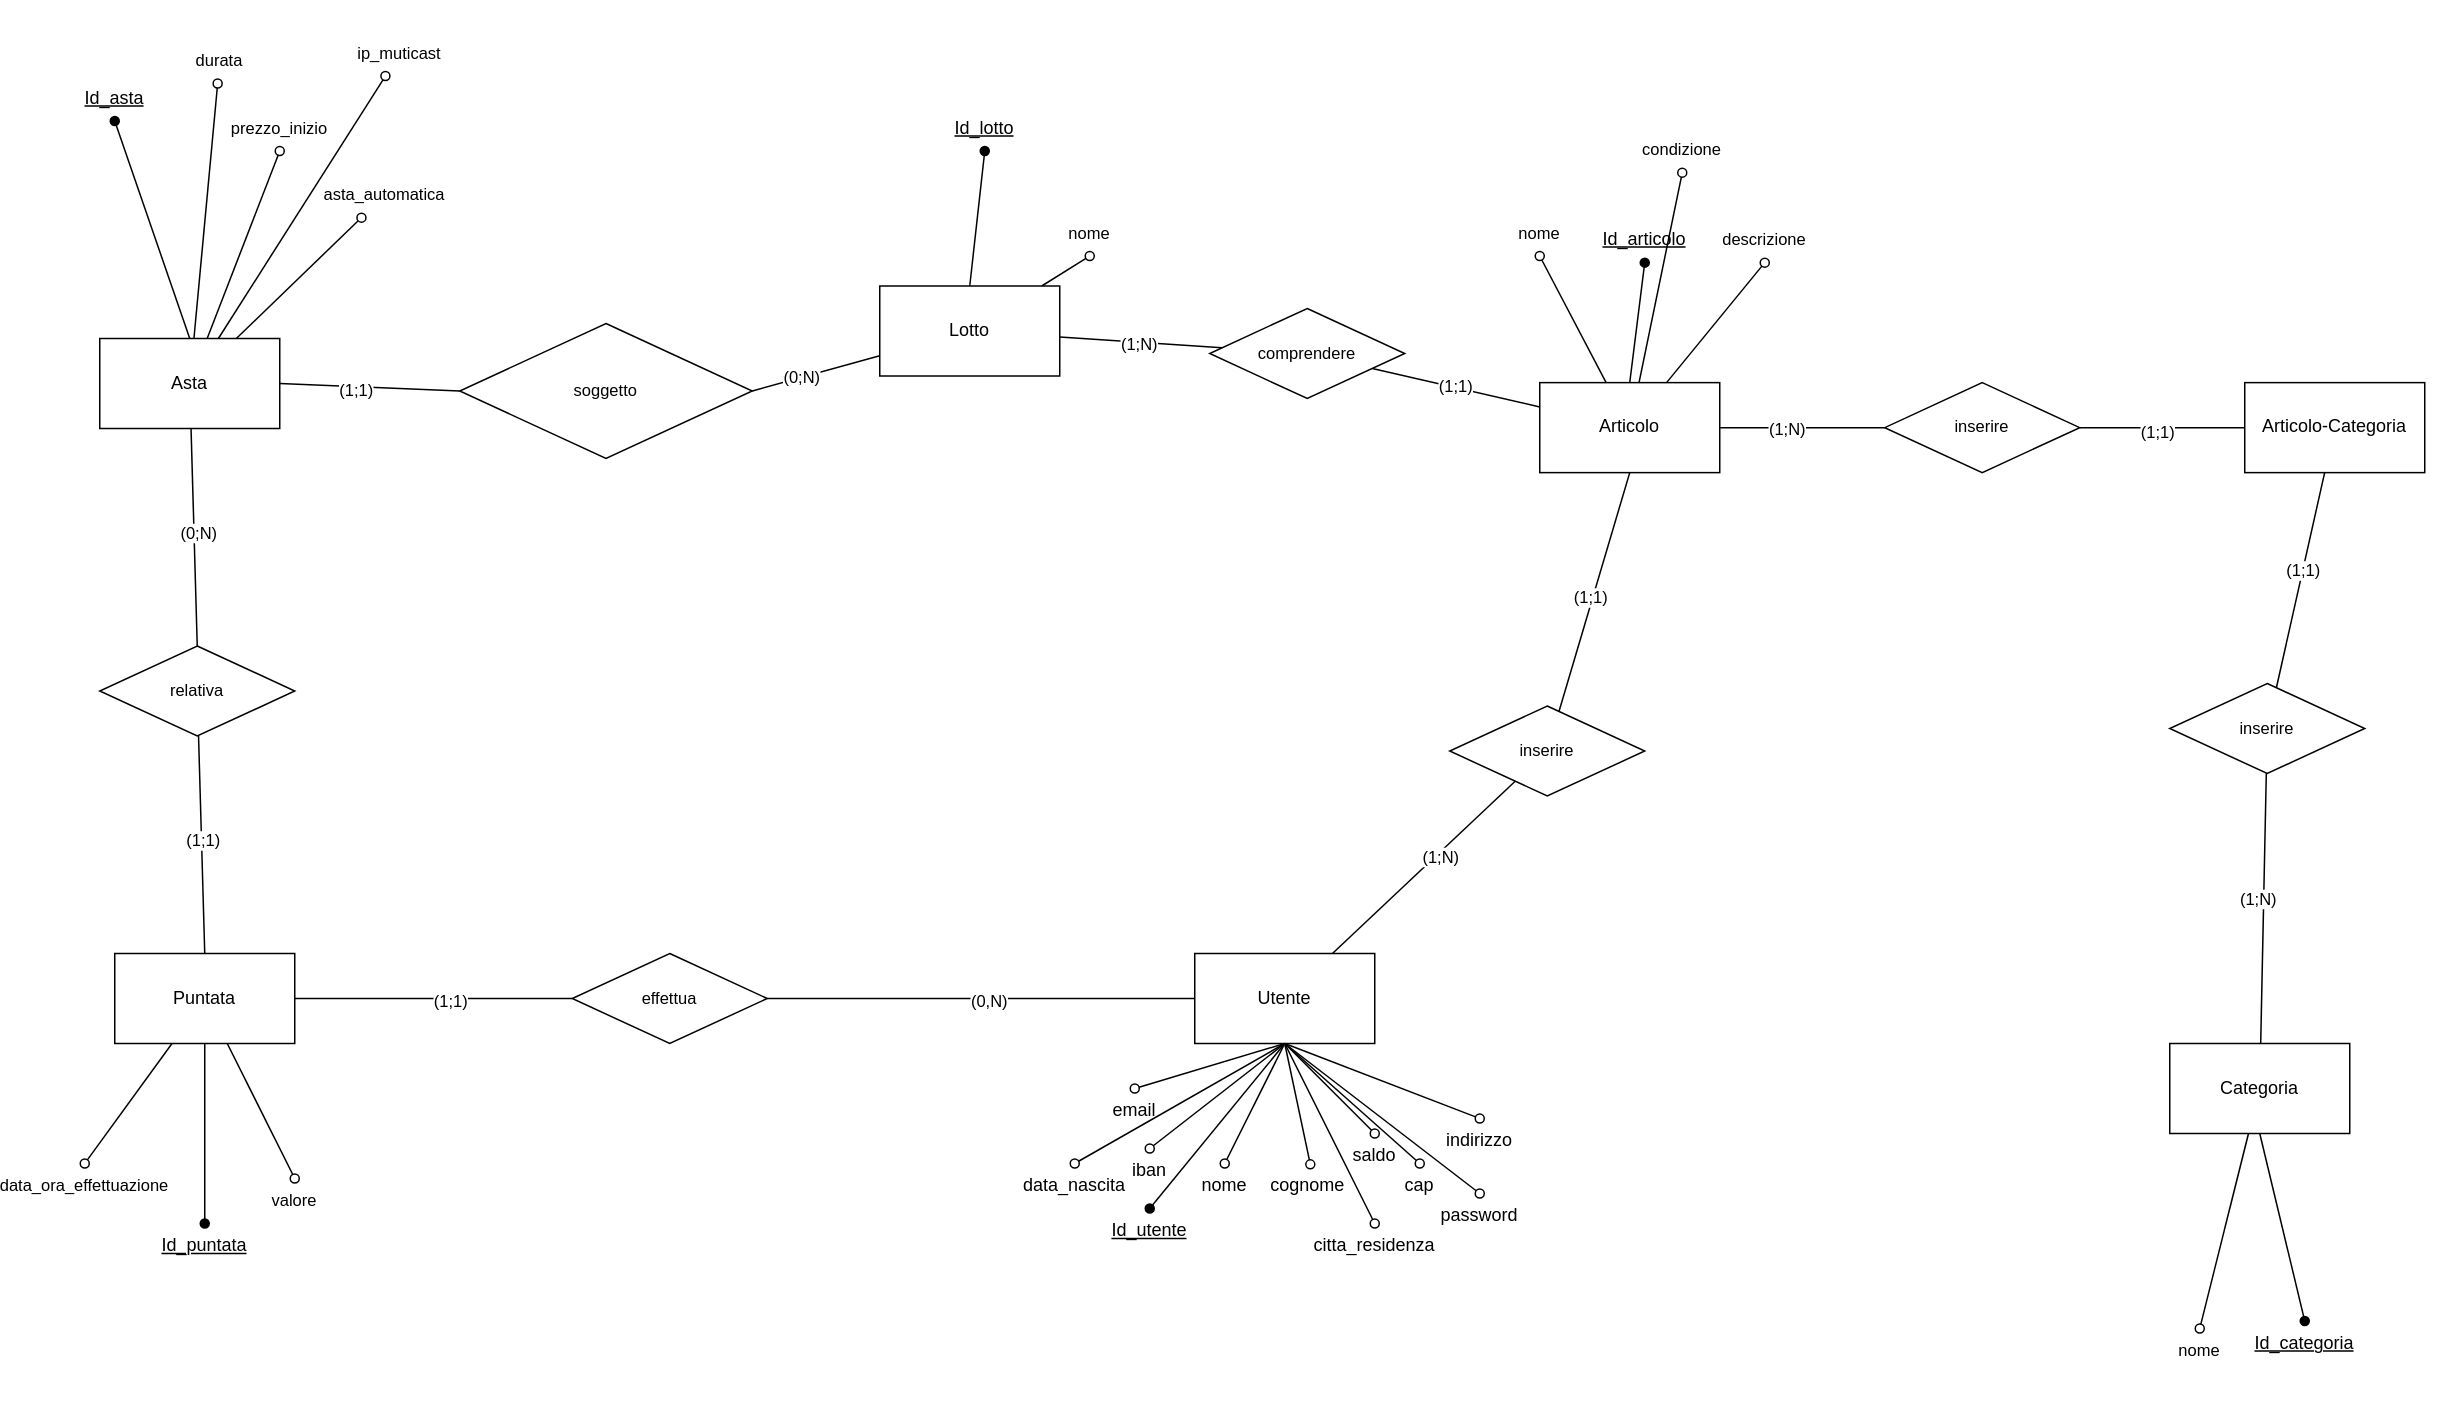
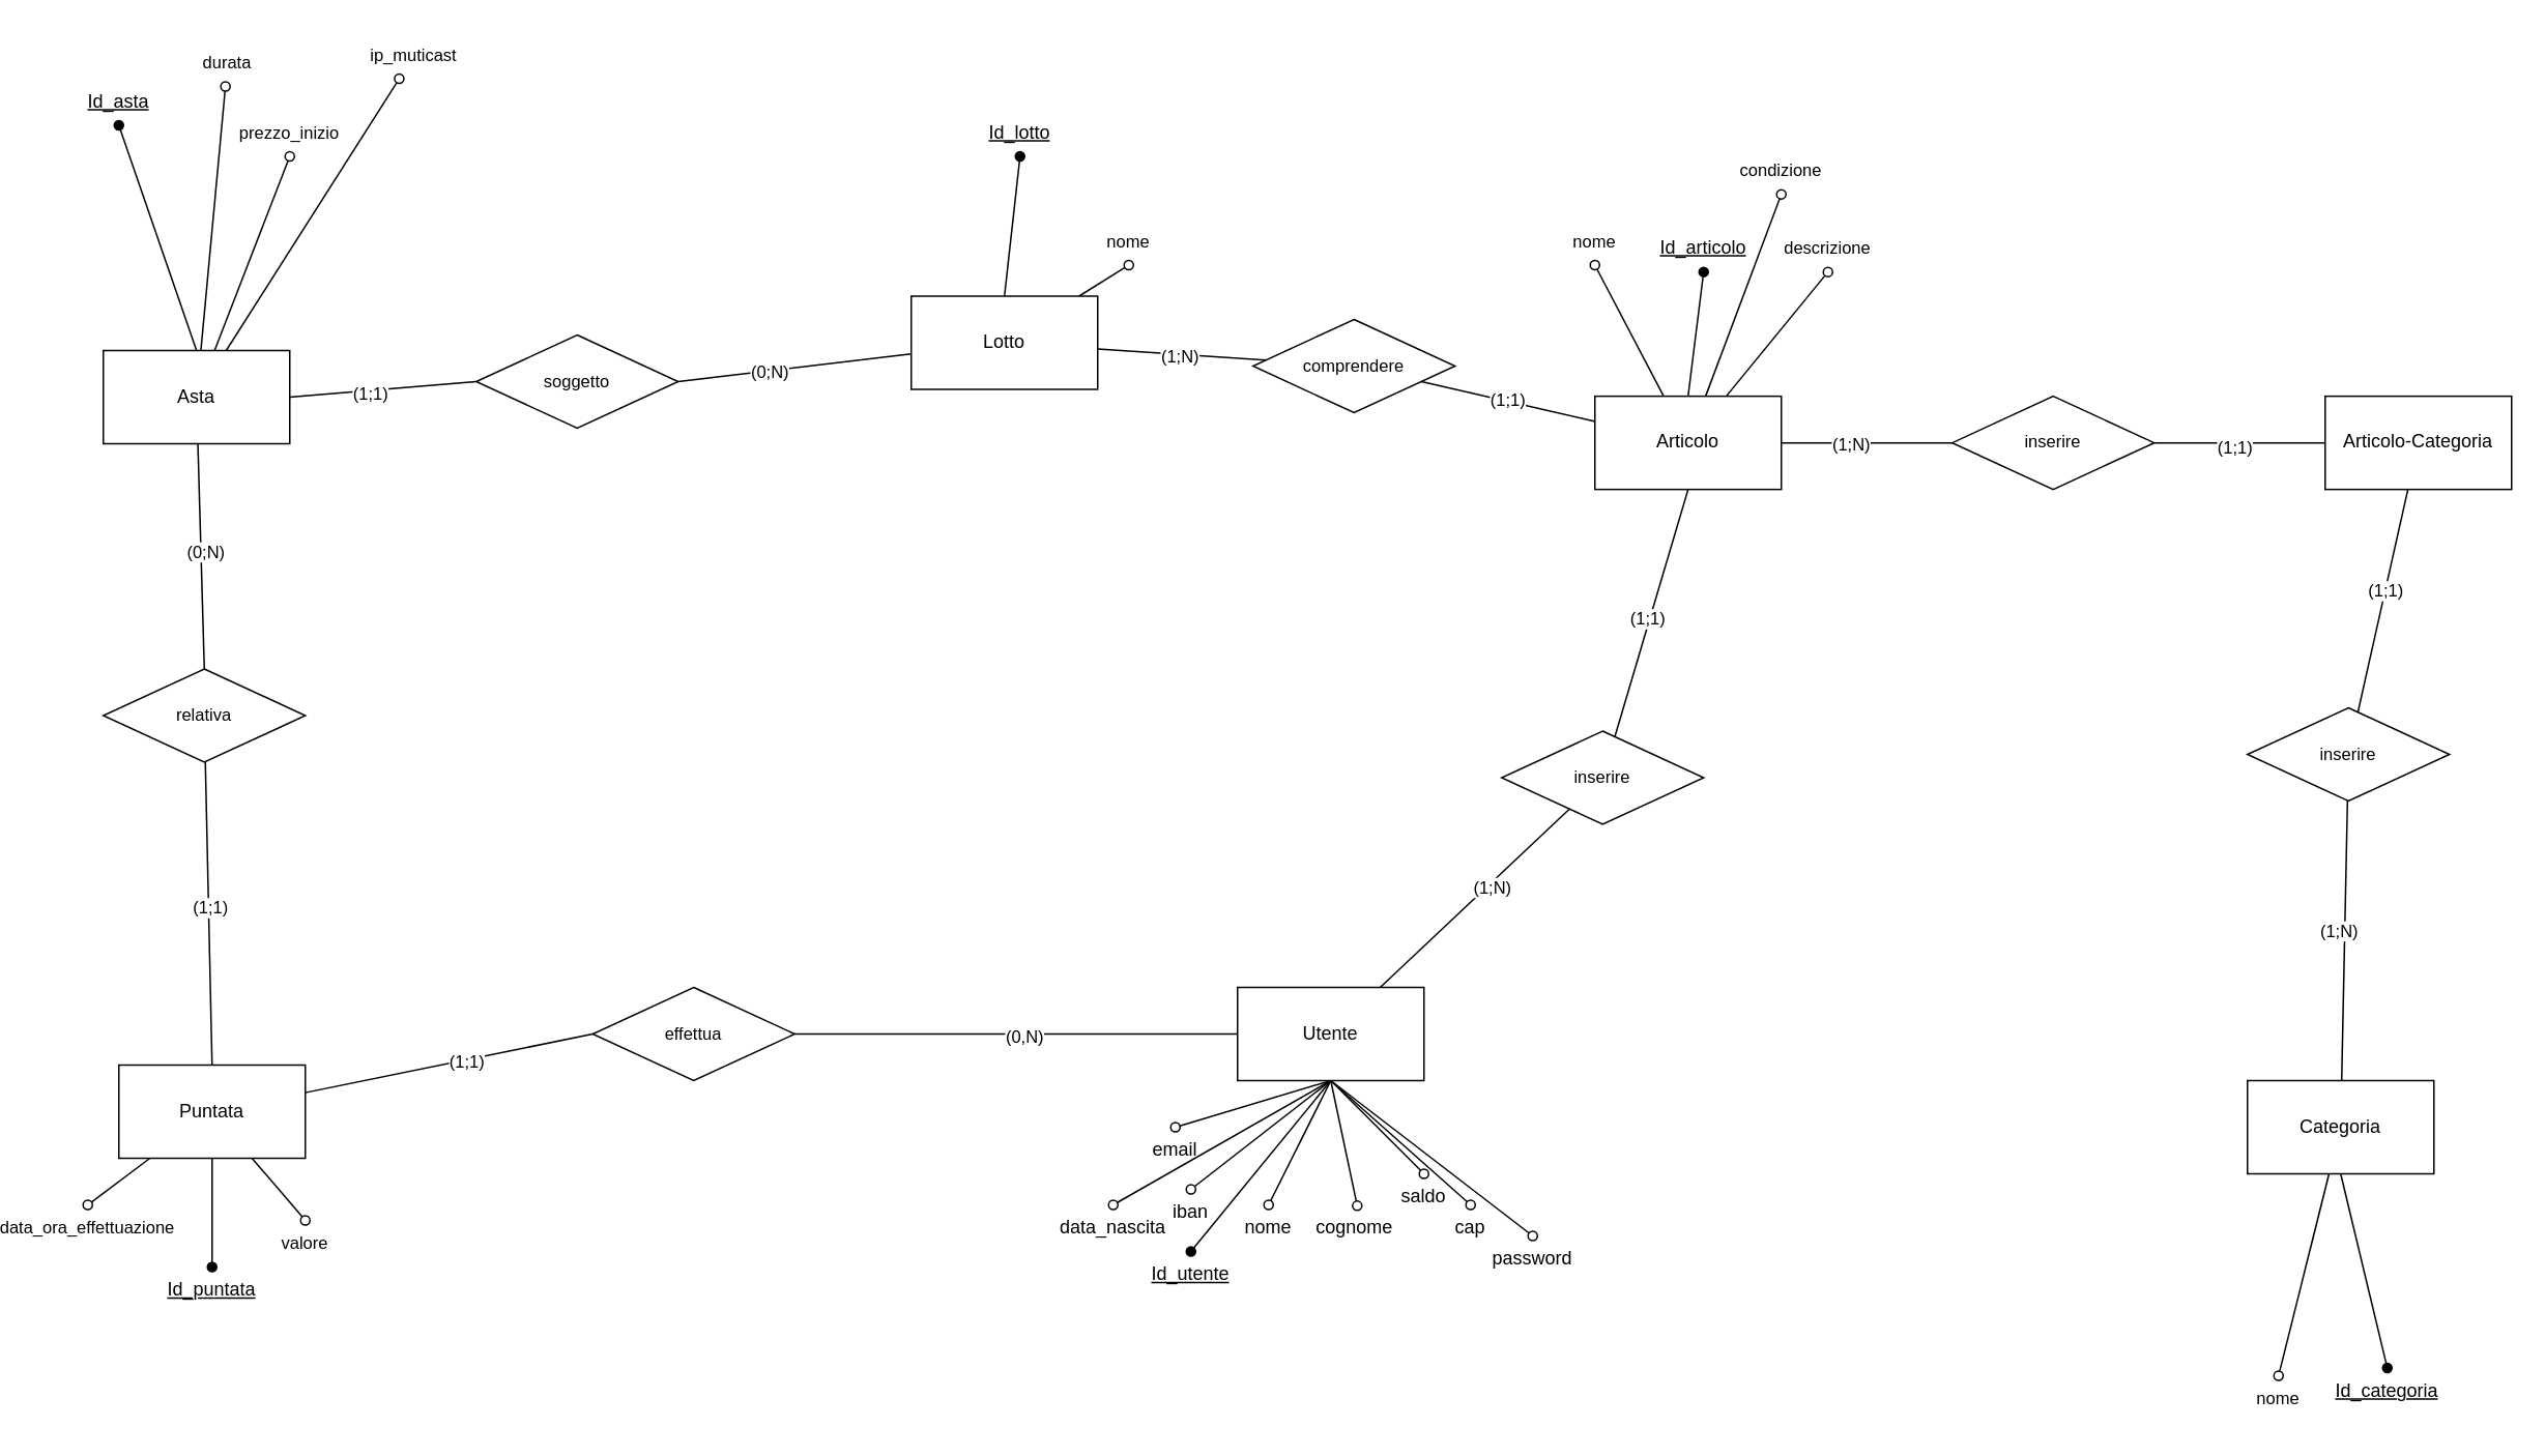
- <mxCell id="67" value="condizione" style="text;html=1;align=center;verticalAlign=middle;whiteSpace=wrap;rounded=0;fontFamily=Helvetica;fontSize=11;fontColor=default;labelBackgroundColor=default;" parent="1" vertex="1"><mxGeometry x="1085" y="84.42" width="60" height="30" as="geometry" /></mxCell>
+ <mxCell id="67" value="condizione" style="text;html=1;align=center;verticalAlign=middle;whiteSpace=wrap;rounded=0;fontFamily=Helvetica;fontSize=11;fontColor=default;labelBackgroundColor=default;" parent="1" vertex="1"><mxGeometry x="1110" y="94.42" width="60" height="30" as="geometry" /></mxCell>
- <mxCell id="96" value="asta_automatica" style="text;html=1;align=center;verticalAlign=middle;whiteSpace=wrap;rounded=0;fontFamily=Helvetica;fontSize=11;fontColor=default;labelBackgroundColor=default;" vertex="1" parent="1"><mxGeometry x="220" y="114.42" width="60" height="30" as="geometry" /></mxCell>
- <mxCell id="19" style="rounded=0;orthogonalLoop=1;jettySize=auto;html=1;endArrow=oval;endFill=0;" edge="1" parent="1" source="31" target="96"><mxGeometry relative="1" as="geometry"><mxPoint x="1043.764" y="140" as="targetPoint" /></mxGeometry></mxCell>
- <mxCell id="78" value="soggetto" style="rhombus;whiteSpace=wrap;html=1;fontFamily=Helvetica;fontSize=11;fontColor=default;labelBackgroundColor=default;" parent="1" vertex="1"><mxGeometry x="300" y="215" width="195" height="90" as="geometry" /></mxCell>
+ <mxCell id="78" value="soggetto" style="rhombus;whiteSpace=wrap;html=1;fontFamily=Helvetica;fontSize=11;fontColor=default;labelBackgroundColor=default;" parent="1" vertex="1"><mxGeometry x="300" y="215" width="130" height="60" as="geometry" /></mxCell>
- <mxCell id="26" value="Puntata" style="rounded=0;whiteSpace=wrap;html=1;" parent="1" vertex="1"><mxGeometry x="70" y="635" width="120" height="60" as="geometry" /></mxCell>
+ <mxCell id="26" value="Puntata" style="rounded=0;whiteSpace=wrap;html=1;" parent="1" vertex="1"><mxGeometry x="70" y="685" width="120" height="60" as="geometry" /></mxCell>
- <mxCell id="64" value="" style="endArrow=none;html=1;rounded=0;exitX=0.5;exitY=0;exitDx=0;exitDy=0;entryX=0.5;entryY=1;entryDx=0;entryDy=0;startArrow=oval;startFill=0;" parent="1" source="51" target="5" edge="1"><mxGeometry width="50" height="50" relative="1" as="geometry"><mxPoint x="970" y="905" as="sourcePoint" /><mxPoint x="940" y="785" as="targetPoint" /></mxGeometry></mxCell>
- <mxCell id="60" value="" style="endArrow=none;html=1;rounded=0;exitX=0.5;exitY=0;exitDx=0;exitDy=0;entryX=0.5;entryY=1;entryDx=0;entryDy=0;startArrow=oval;startFill=0;" parent="1" source="49" target="5" edge="1"><mxGeometry width="50" height="50" relative="1" as="geometry"><mxPoint x="930" y="865" as="sourcePoint" /><mxPoint x="900" y="745" as="targetPoint" /></mxGeometry></mxCell>
- <mxCell id="51" value="indirizzo" style="text;html=1;align=center;verticalAlign=middle;whiteSpace=wrap;rounded=0;" parent="1" vertex="1"><mxGeometry x="950" y="745" width="60" height="30" as="geometry" /></mxCell>
- <mxCell id="49" value="citta_residenza" style="text;html=1;align=center;verticalAlign=middle;whiteSpace=wrap;rounded=0;" parent="1" vertex="1"><mxGeometry x="880" y="815" width="60" height="30" as="geometry" /></mxCell>
